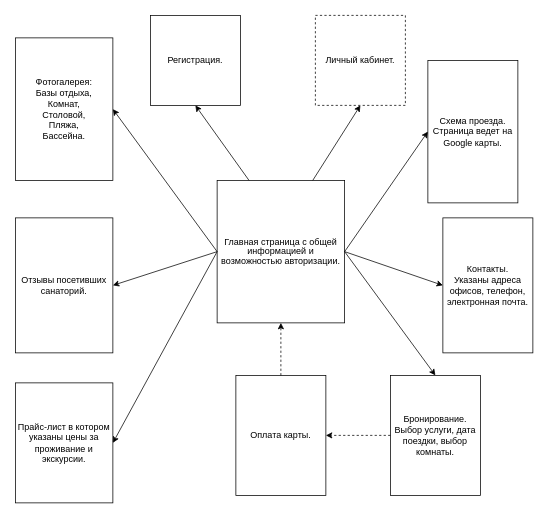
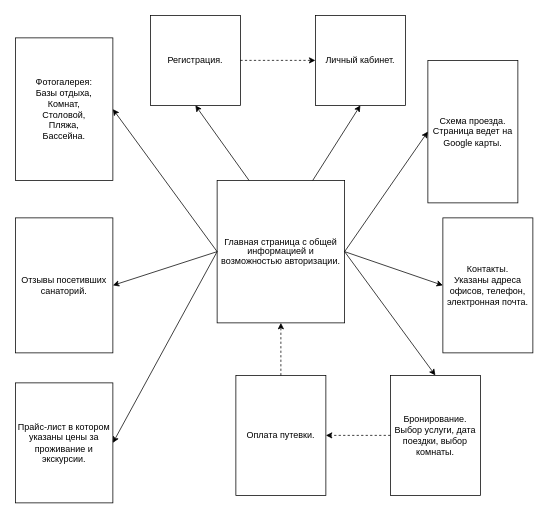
+ <mxCell id="22" value="" style="endArrow=classic;html=1;exitX=1;exitY=0.5;exitDx=0;exitDy=0;entryX=0;entryY=0.5;entryDx=0;entryDy=0;dashed=1;" parent="1" source="3" target="20" edge="1"><mxGeometry width="50" height="50" relative="1" as="geometry"><mxPoint x="350" y="300" as="sourcePoint" /><mxPoint x="400" y="250" as="targetPoint" /></mxGeometry></mxCell>
- <mxCell id="20" value="Личный кабинет." style="rounded=0;whiteSpace=wrap;html=1;dashed=1;" parent="1" vertex="1"><mxGeometry x="420" width="120" height="120" as="geometry" y="20" /></mxCell>
+ <mxCell id="20" value="Личный кабинет." style="rounded=0;whiteSpace=wrap;html=1;" parent="1" vertex="1"><mxGeometry x="420" width="120" height="120" as="geometry" y="20" /></mxCell>
- <mxCell id="18" value="Оплата карты." style="rounded=0;whiteSpace=wrap;html=1;" parent="1" vertex="1"><mxGeometry x="314" y="500" width="120" height="160" as="geometry" /></mxCell>
+ <mxCell id="18" value="Оплата путевки." style="rounded=0;whiteSpace=wrap;html=1;" parent="1" vertex="1"><mxGeometry x="314" y="500" width="120" height="160" as="geometry" /></mxCell>
